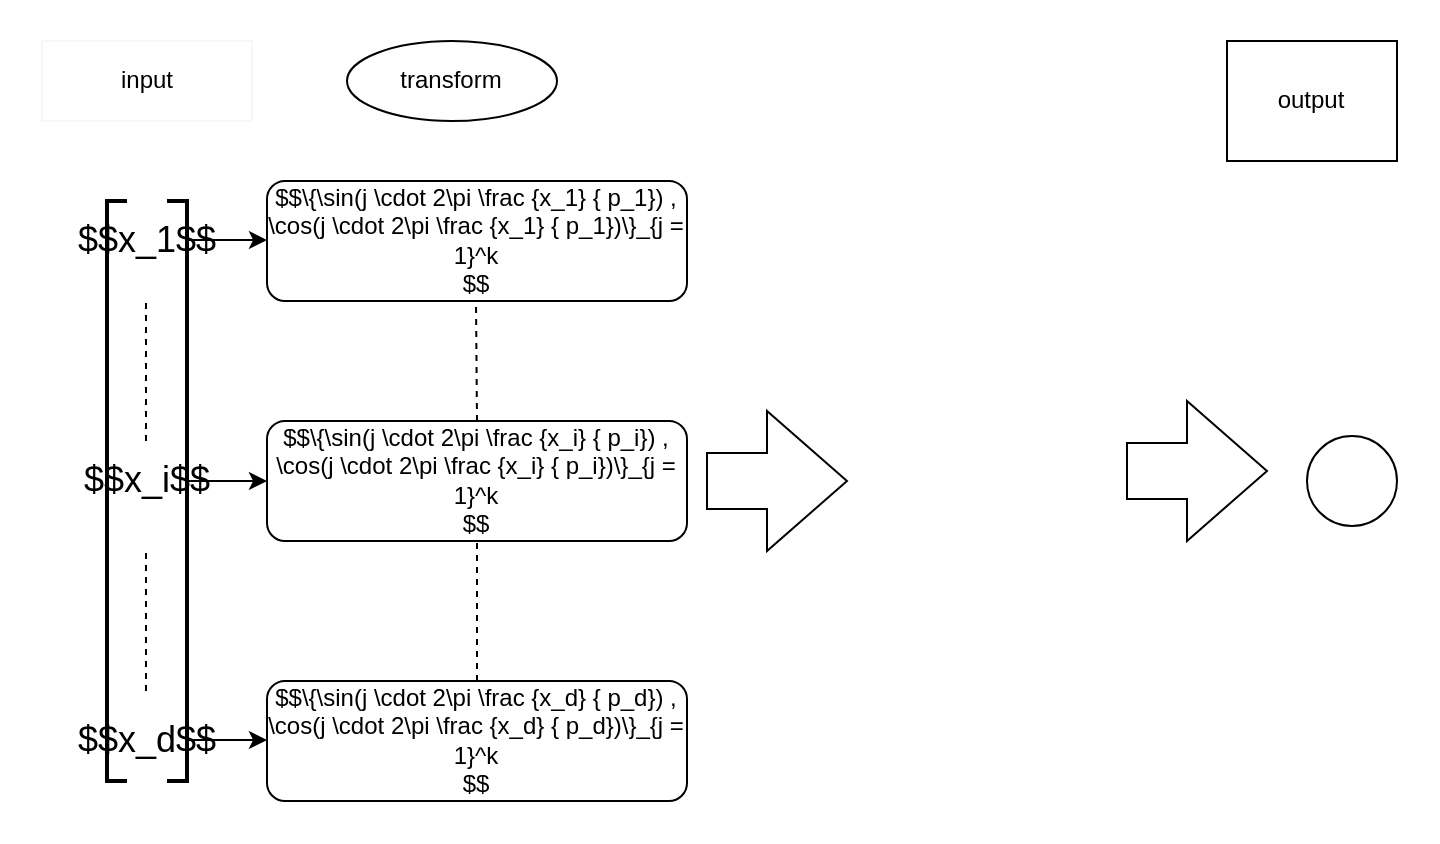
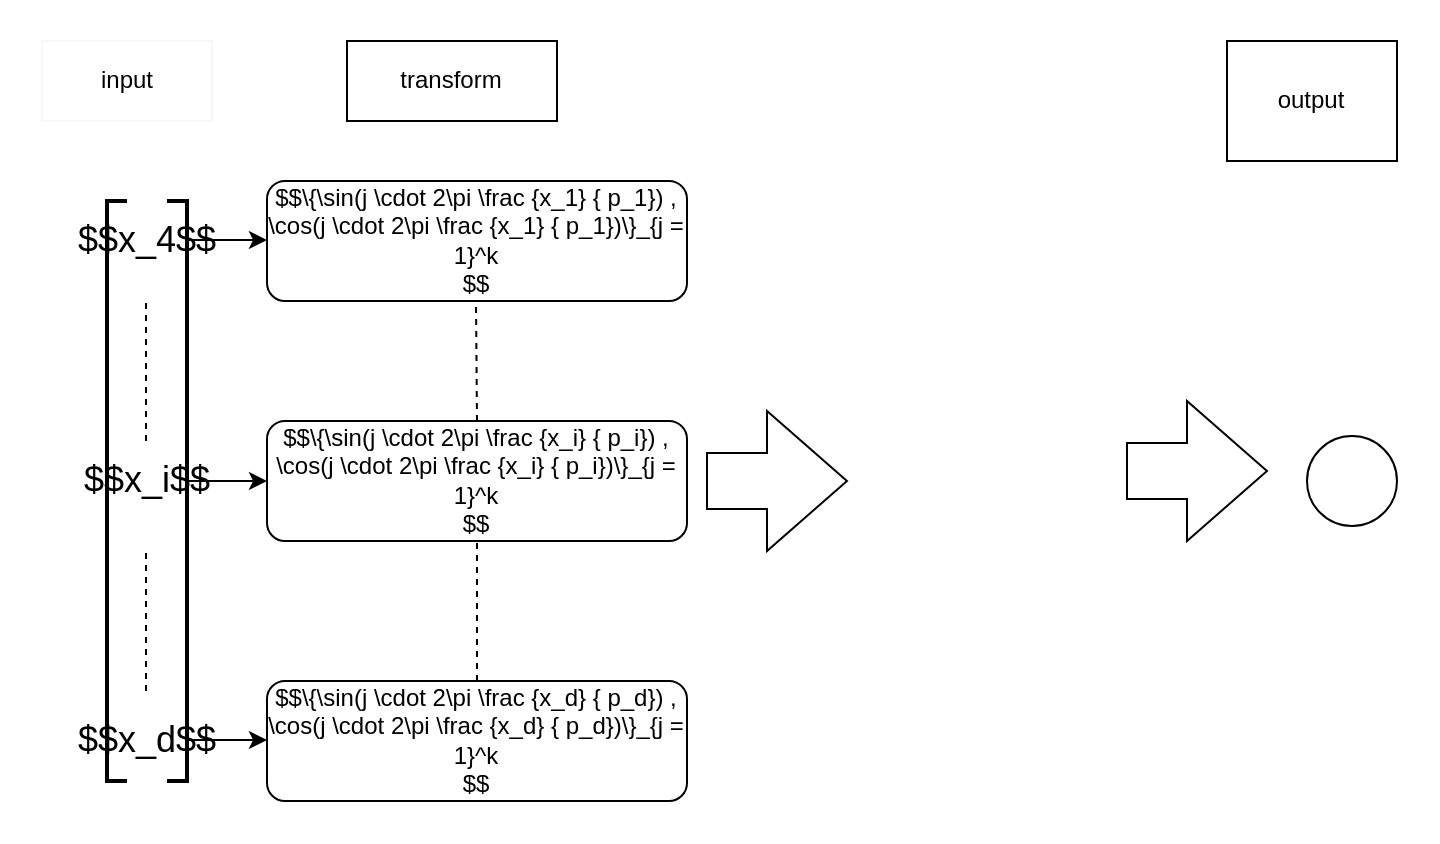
- <mxCell id="13" value="input" style="rounded=0;whiteSpace=wrap;html=1;strokeColor=#F7F7F7;" parent="1" vertex="1"><mxGeometry x="20.5" y="20" width="105" height="40" as="geometry" /></mxCell>
+ <mxCell id="13" value="input" style="rounded=0;whiteSpace=wrap;html=1;strokeColor=#F7F7F7;" parent="1" vertex="1"><mxGeometry x="20.5" y="20" width="85" height="40" as="geometry" /></mxCell>
- <mxCell id="15" value="transform" style="ellipse;whiteSpace=wrap;html=1;" parent="1" vertex="1"><mxGeometry x="173" y="20" width="105" height="40" as="geometry" /></mxCell>
+ <mxCell id="15" value="transform" style="rounded=0;whiteSpace=wrap;html=1;" parent="1" vertex="1"><mxGeometry x="173" y="20" width="105" height="40" as="geometry" /></mxCell>
- <mxCell id="3" value="&lt;font style=&quot;font-size: 18px&quot;&gt;$$x_1$$&lt;/font&gt;" style="text;html=1;align=center;verticalAlign=middle;resizable=0;points=[];autosize=1;" parent="1" vertex="1"><mxGeometry x="33" y="110" width="80" height="20" as="geometry" /></mxCell>
+ <mxCell id="3" value="&lt;font style=&quot;font-size: 18px&quot;&gt;$$x_4$$&lt;/font&gt;" style="text;html=1;align=center;verticalAlign=middle;resizable=0;points=[];autosize=1;" parent="1" vertex="1"><mxGeometry x="33" y="110" width="80" height="20" as="geometry" /></mxCell>
